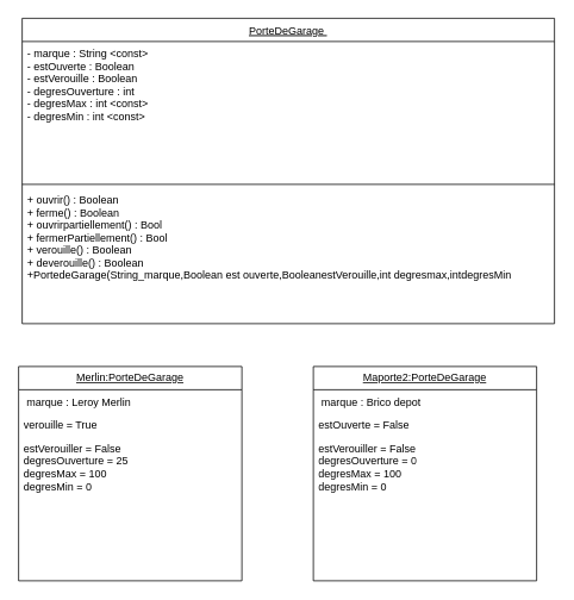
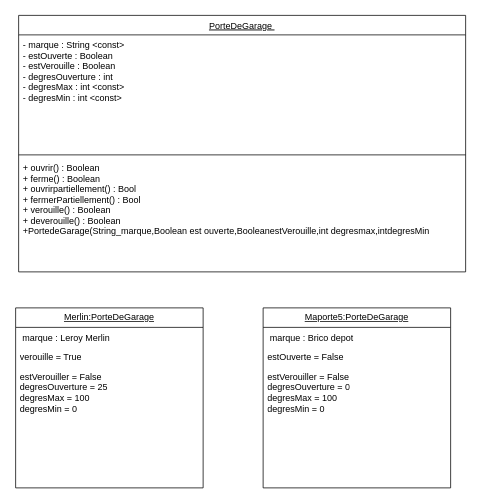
- <mxCell id="13" value="&lt;u&gt;Maporte2:PorteDeGarage&lt;/u&gt;" style="swimlane;fontStyle=0;childLayout=stackLayout;horizontal=1;startSize=26;fillColor=none;horizontalStack=0;resizeParent=1;resizeParentMax=0;resizeLast=0;collapsible=1;marginBottom=0;whiteSpace=wrap;html=1;" vertex="1" parent="1"><mxGeometry x="350" y="410" width="250" height="240" as="geometry" /></mxCell>
+ <mxCell id="13" value="&lt;u&gt;Maporte5:PorteDeGarage&lt;/u&gt;" style="swimlane;fontStyle=0;childLayout=stackLayout;horizontal=1;startSize=26;fillColor=none;horizontalStack=0;resizeParent=1;resizeParentMax=0;resizeLast=0;collapsible=1;marginBottom=0;whiteSpace=wrap;html=1;" vertex="1" parent="1"><mxGeometry x="350" y="410" width="250" height="240" as="geometry" /></mxCell>
